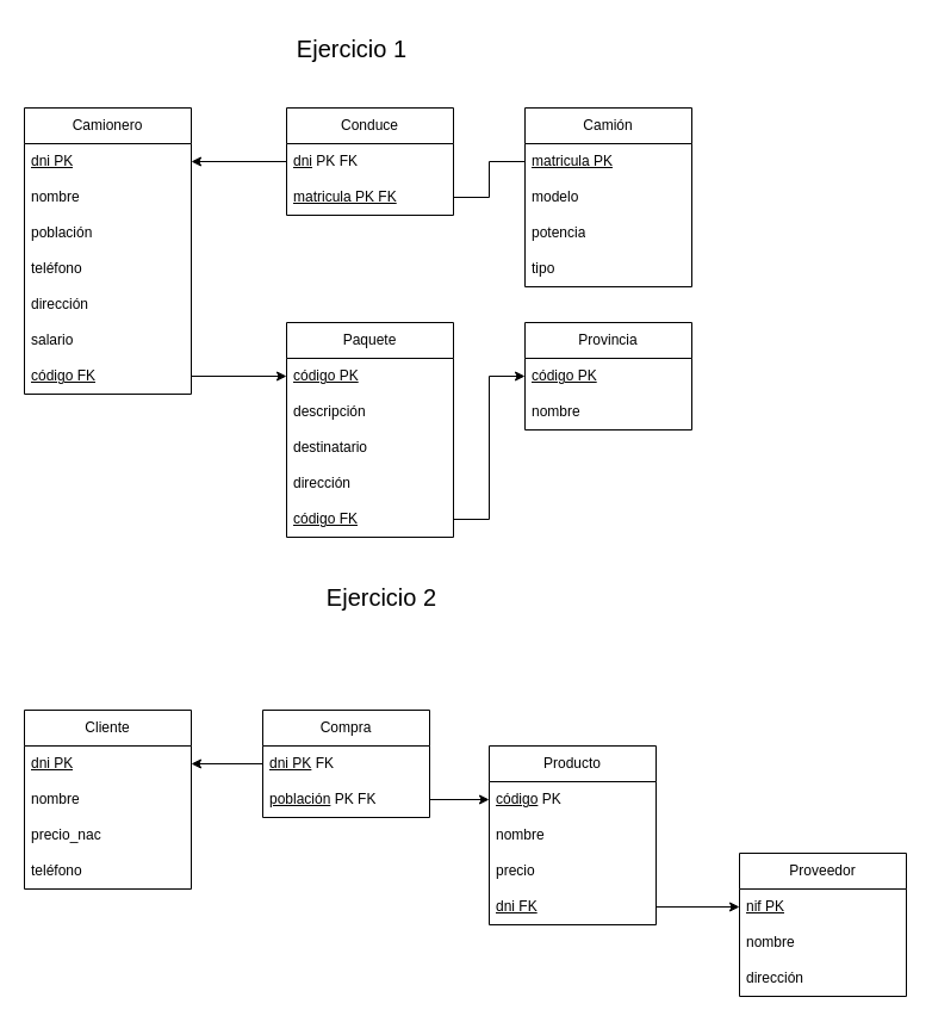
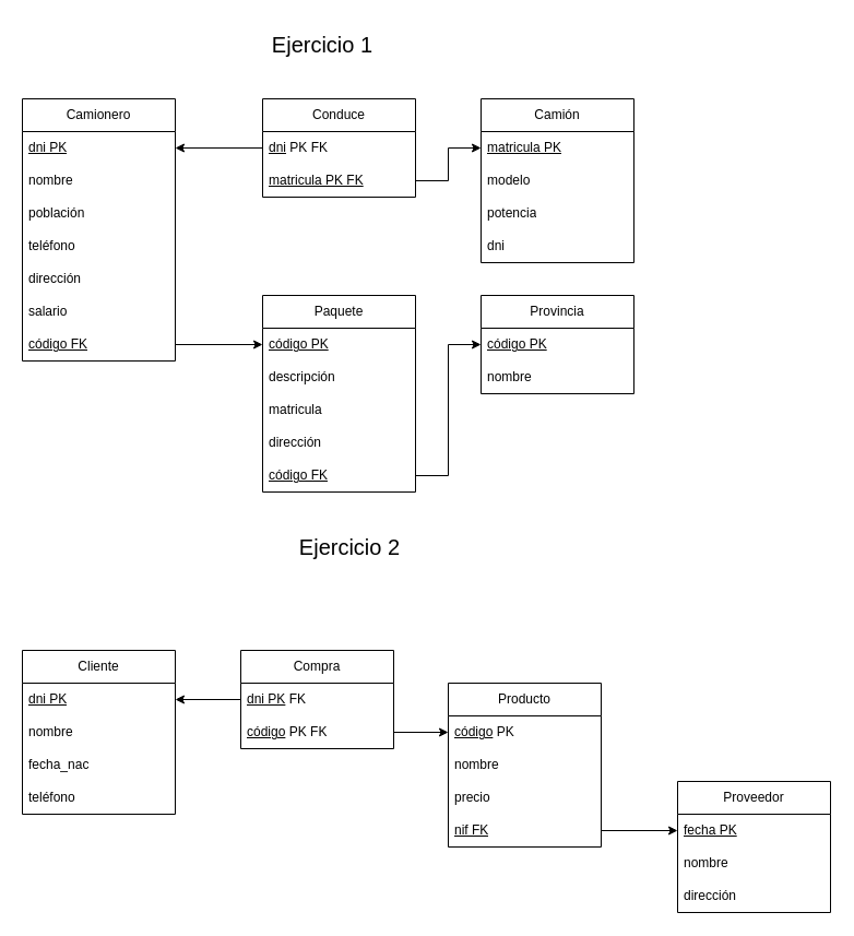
- <mxCell id="19" style="edgeStyle=orthogonalEdgeStyle;rounded=0;orthogonalLoop=1;jettySize=auto;html=1;entryX=0;entryY=0.5;entryDx=0;entryDy=0;endArrow=none;" edge="1" parent="1" source="12" target="14"><mxGeometry relative="1" as="geometry" /></mxCell>
+ <mxCell id="19" style="edgeStyle=orthogonalEdgeStyle;rounded=0;orthogonalLoop=1;jettySize=auto;html=1;entryX=0;entryY=0.5;entryDx=0;entryDy=0;" edge="1" parent="1" source="12" target="14"><mxGeometry relative="1" as="geometry" /></mxCell>
- <mxCell id="17" value="tipo" style="text;strokeColor=none;fillColor=none;align=left;verticalAlign=middle;spacingLeft=4;spacingRight=4;overflow=hidden;points=[[0,0.5],[1,0.5]];portConstraint=eastwest;rotatable=0;whiteSpace=wrap;html=1;" vertex="1" parent="13"><mxGeometry y="120" width="140" height="30" as="geometry" /></mxCell>
+ <mxCell id="17" value="dni" style="text;strokeColor=none;fillColor=none;align=left;verticalAlign=middle;spacingLeft=4;spacingRight=4;overflow=hidden;points=[[0,0.5],[1,0.5]];portConstraint=eastwest;rotatable=0;whiteSpace=wrap;html=1;" vertex="1" parent="13"><mxGeometry y="120" width="140" height="30" as="geometry" /></mxCell>
- <mxCell id="23" value="destinatario" style="text;strokeColor=none;fillColor=none;align=left;verticalAlign=middle;spacingLeft=4;spacingRight=4;overflow=hidden;points=[[0,0.5],[1,0.5]];portConstraint=eastwest;rotatable=0;whiteSpace=wrap;html=1;" vertex="1" parent="20"><mxGeometry y="90" width="140" height="30" as="geometry" /></mxCell>
+ <mxCell id="23" value="matricula" style="text;strokeColor=none;fillColor=none;align=left;verticalAlign=middle;spacingLeft=4;spacingRight=4;overflow=hidden;points=[[0,0.5],[1,0.5]];portConstraint=eastwest;rotatable=0;whiteSpace=wrap;html=1;" vertex="1" parent="20"><mxGeometry y="90" width="140" height="30" as="geometry" /></mxCell>
- <mxCell id="47" value="&lt;u&gt;población&lt;/u&gt; PK FK" style="text;strokeColor=none;fillColor=none;align=left;verticalAlign=middle;spacingLeft=4;spacingRight=4;overflow=hidden;points=[[0,0.5],[1,0.5]];portConstraint=eastwest;rotatable=0;whiteSpace=wrap;html=1;" vertex="1" parent="45"><mxGeometry y="60" width="140" height="30" as="geometry" /></mxCell>
+ <mxCell id="47" value="&lt;u&gt;código&lt;/u&gt; PK FK" style="text;strokeColor=none;fillColor=none;align=left;verticalAlign=middle;spacingLeft=4;spacingRight=4;overflow=hidden;points=[[0,0.5],[1,0.5]];portConstraint=eastwest;rotatable=0;whiteSpace=wrap;html=1;" vertex="1" parent="45"><mxGeometry y="60" width="140" height="30" as="geometry" /></mxCell>
- <mxCell id="34" value="precio_nac" style="text;strokeColor=none;fillColor=none;align=left;verticalAlign=middle;spacingLeft=4;spacingRight=4;overflow=hidden;points=[[0,0.5],[1,0.5]];portConstraint=eastwest;rotatable=0;whiteSpace=wrap;html=1;" vertex="1" parent="31"><mxGeometry y="90" width="140" height="30" as="geometry" /></mxCell>
+ <mxCell id="34" value="fecha_nac" style="text;strokeColor=none;fillColor=none;align=left;verticalAlign=middle;spacingLeft=4;spacingRight=4;overflow=hidden;points=[[0,0.5],[1,0.5]];portConstraint=eastwest;rotatable=0;whiteSpace=wrap;html=1;" vertex="1" parent="31"><mxGeometry y="90" width="140" height="30" as="geometry" /></mxCell>
- <mxCell id="40" value="&lt;u&gt;dni FK&lt;br&gt;&lt;/u&gt;" style="text;strokeColor=none;fillColor=none;align=left;verticalAlign=middle;spacingLeft=4;spacingRight=4;overflow=hidden;points=[[0,0.5],[1,0.5]];portConstraint=eastwest;rotatable=0;whiteSpace=wrap;html=1;" vertex="1" parent="36"><mxGeometry y="120" width="140" height="30" as="geometry" /></mxCell>
+ <mxCell id="40" value="&lt;u&gt;nif FK&lt;br&gt;&lt;/u&gt;" style="text;strokeColor=none;fillColor=none;align=left;verticalAlign=middle;spacingLeft=4;spacingRight=4;overflow=hidden;points=[[0,0.5],[1,0.5]];portConstraint=eastwest;rotatable=0;whiteSpace=wrap;html=1;" vertex="1" parent="36"><mxGeometry y="120" width="140" height="30" as="geometry" /></mxCell>
- <mxCell id="42" value="&lt;u&gt;nif PK&lt;br&gt;&lt;/u&gt;" style="text;strokeColor=none;fillColor=none;align=left;verticalAlign=middle;spacingLeft=4;spacingRight=4;overflow=hidden;points=[[0,0.5],[1,0.5]];portConstraint=eastwest;rotatable=0;whiteSpace=wrap;html=1;" vertex="1" parent="41"><mxGeometry y="30" width="140" height="30" as="geometry" /></mxCell>
+ <mxCell id="42" value="&lt;u&gt;fecha PK&lt;br&gt;&lt;/u&gt;" style="text;strokeColor=none;fillColor=none;align=left;verticalAlign=middle;spacingLeft=4;spacingRight=4;overflow=hidden;points=[[0,0.5],[1,0.5]];portConstraint=eastwest;rotatable=0;whiteSpace=wrap;html=1;" vertex="1" parent="41"><mxGeometry y="30" width="140" height="30" as="geometry" /></mxCell>
